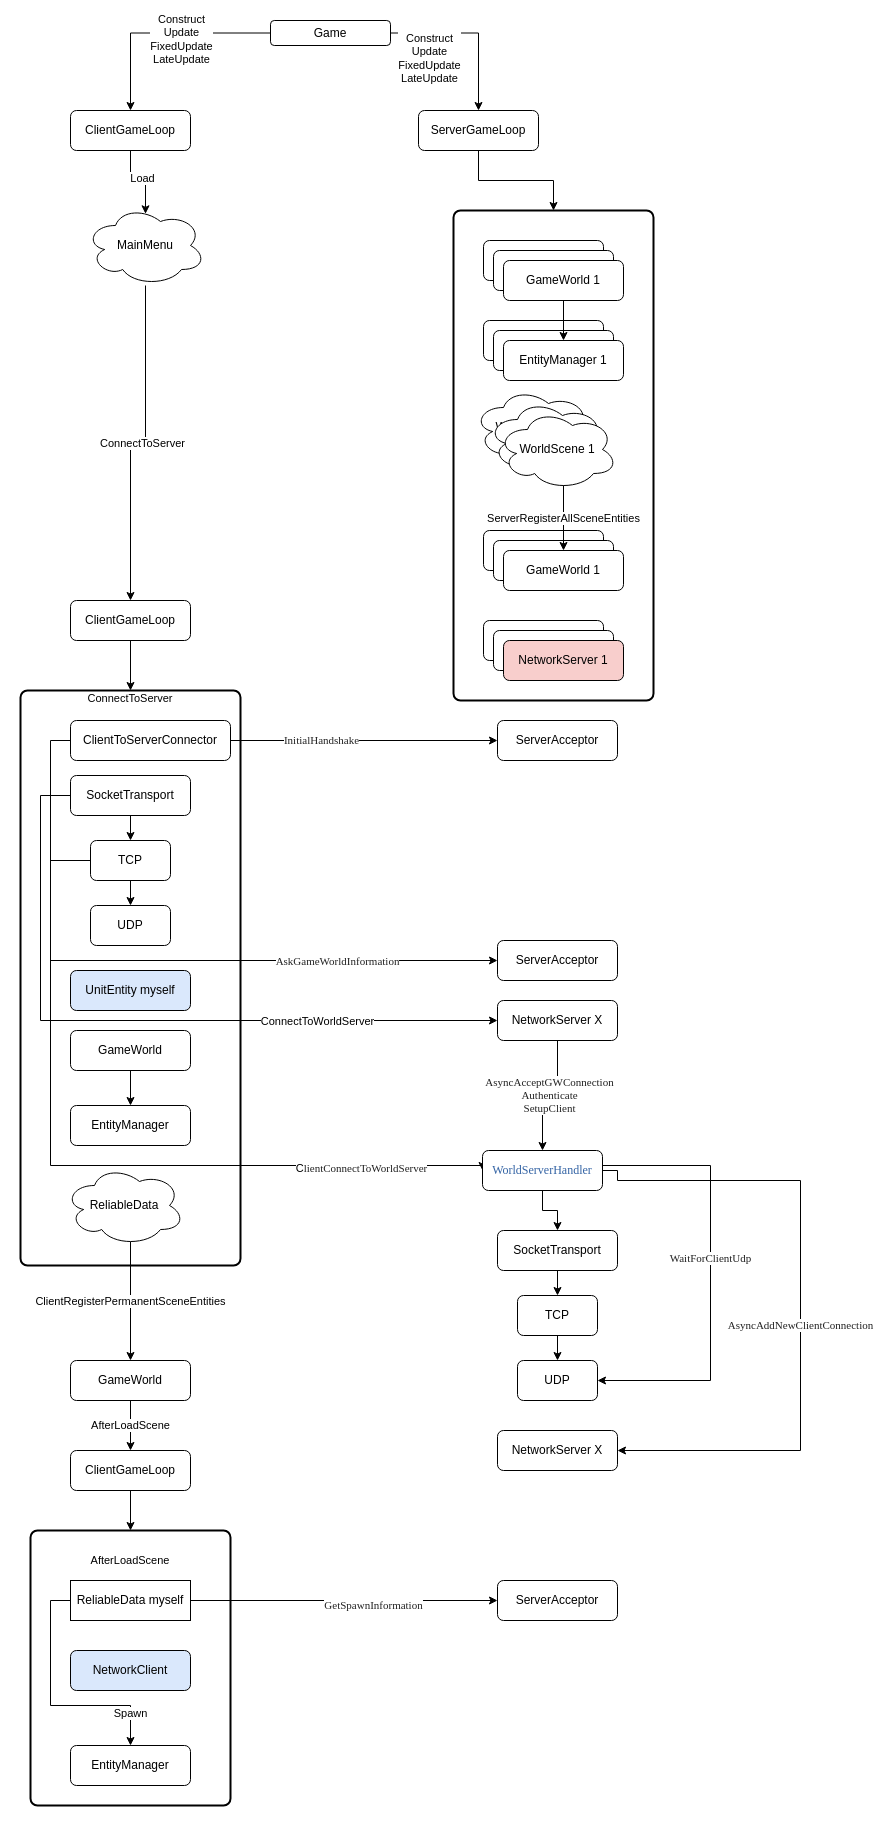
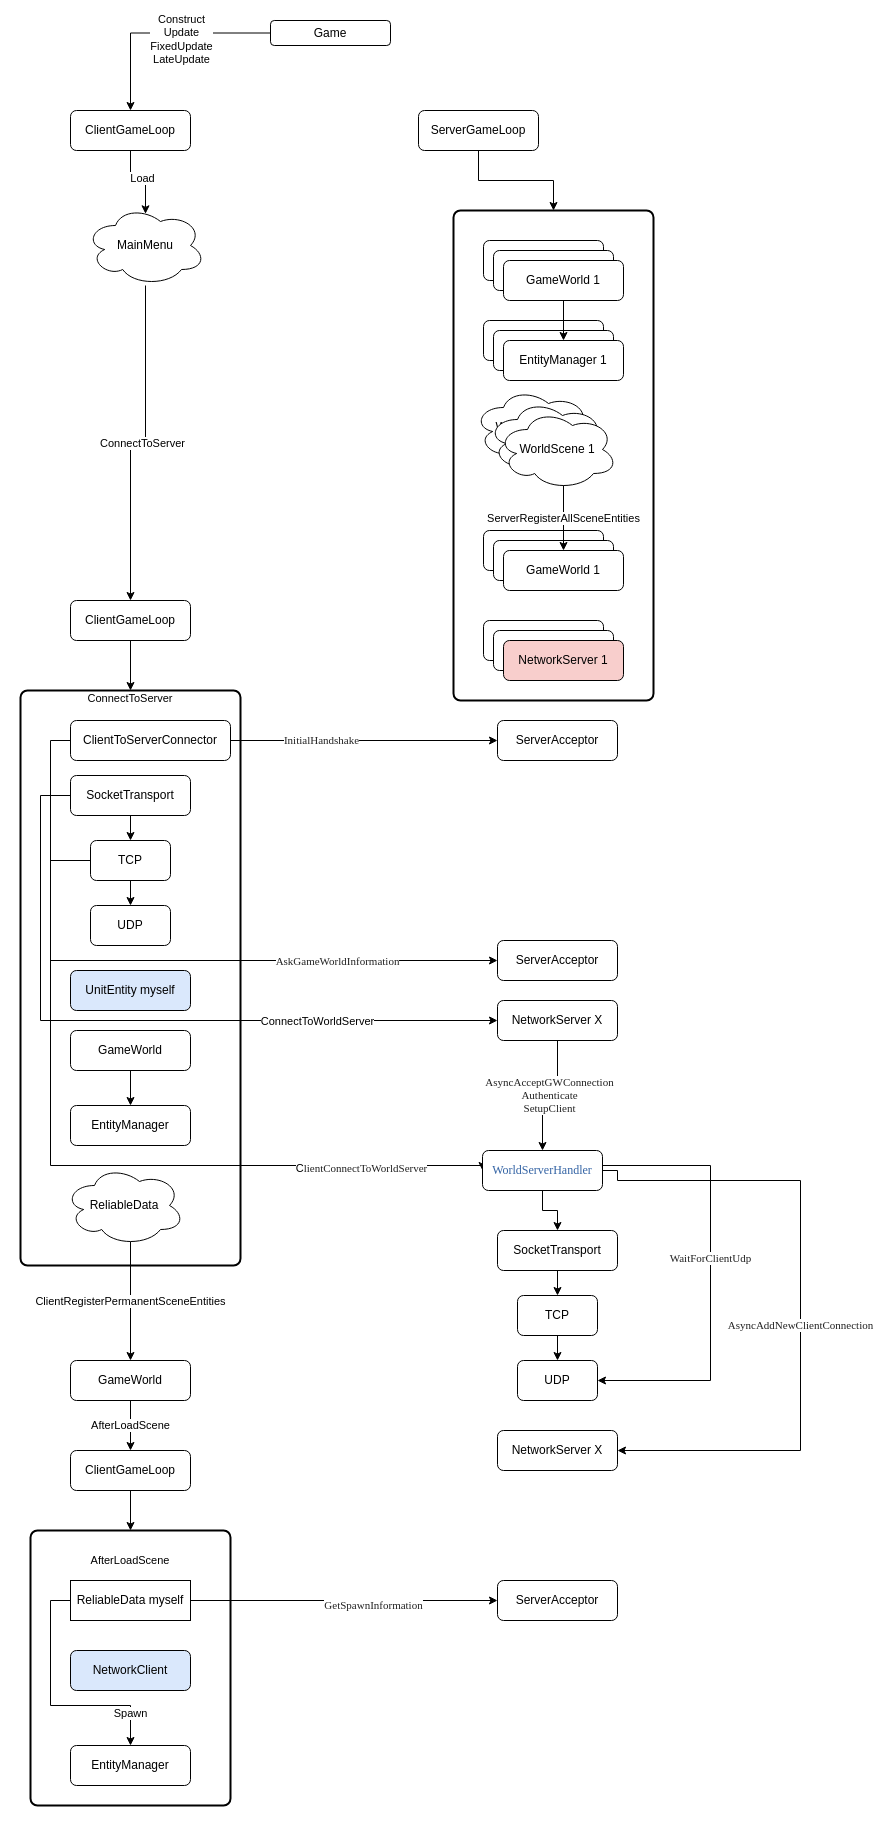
- <mxCell id="6" style="edgeStyle=orthogonalEdgeStyle;rounded=0;orthogonalLoop=1;jettySize=auto;html=1;exitX=1;exitY=0.5;exitDx=0;exitDy=0;entryX=0.5;entryY=0;entryDx=0;entryDy=0;" parent="1" source="8" target="13" edge="1"><mxGeometry relative="1" as="geometry" /></mxCell>
- <mxCell id="7" value="Construct&lt;br&gt;Update&lt;br&gt;FixedUpdate&lt;br&gt;LateUpdate" style="edgeLabel;html=1;align=center;verticalAlign=middle;resizable=0;points=[];" parent="6" vertex="1" connectable="0"><mxGeometry x="0.465" y="-2" relative="1" as="geometry"><mxPoint x="-48" y="-8" as="offset" /></mxGeometry></mxCell>
